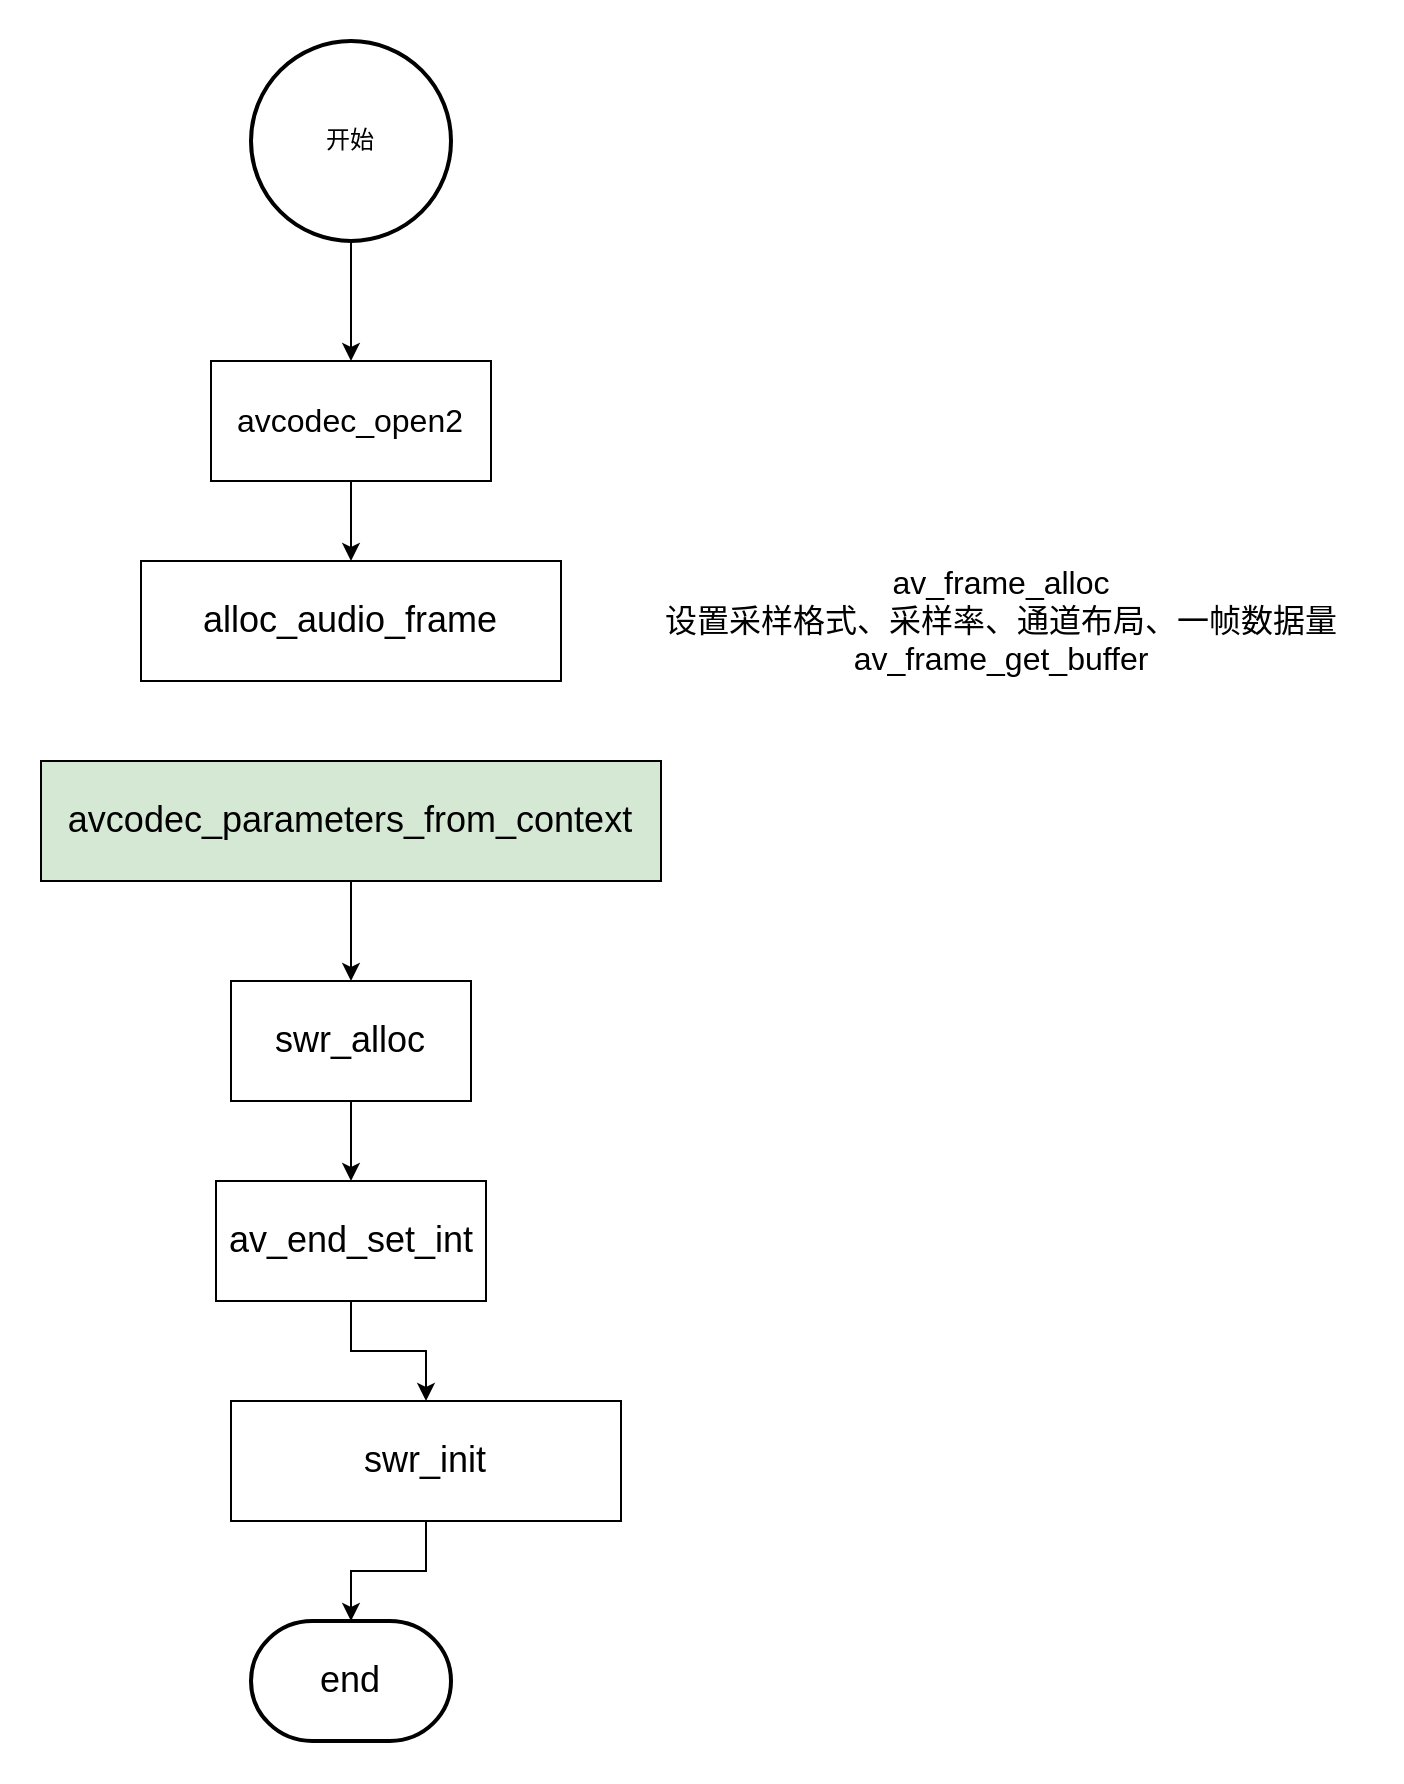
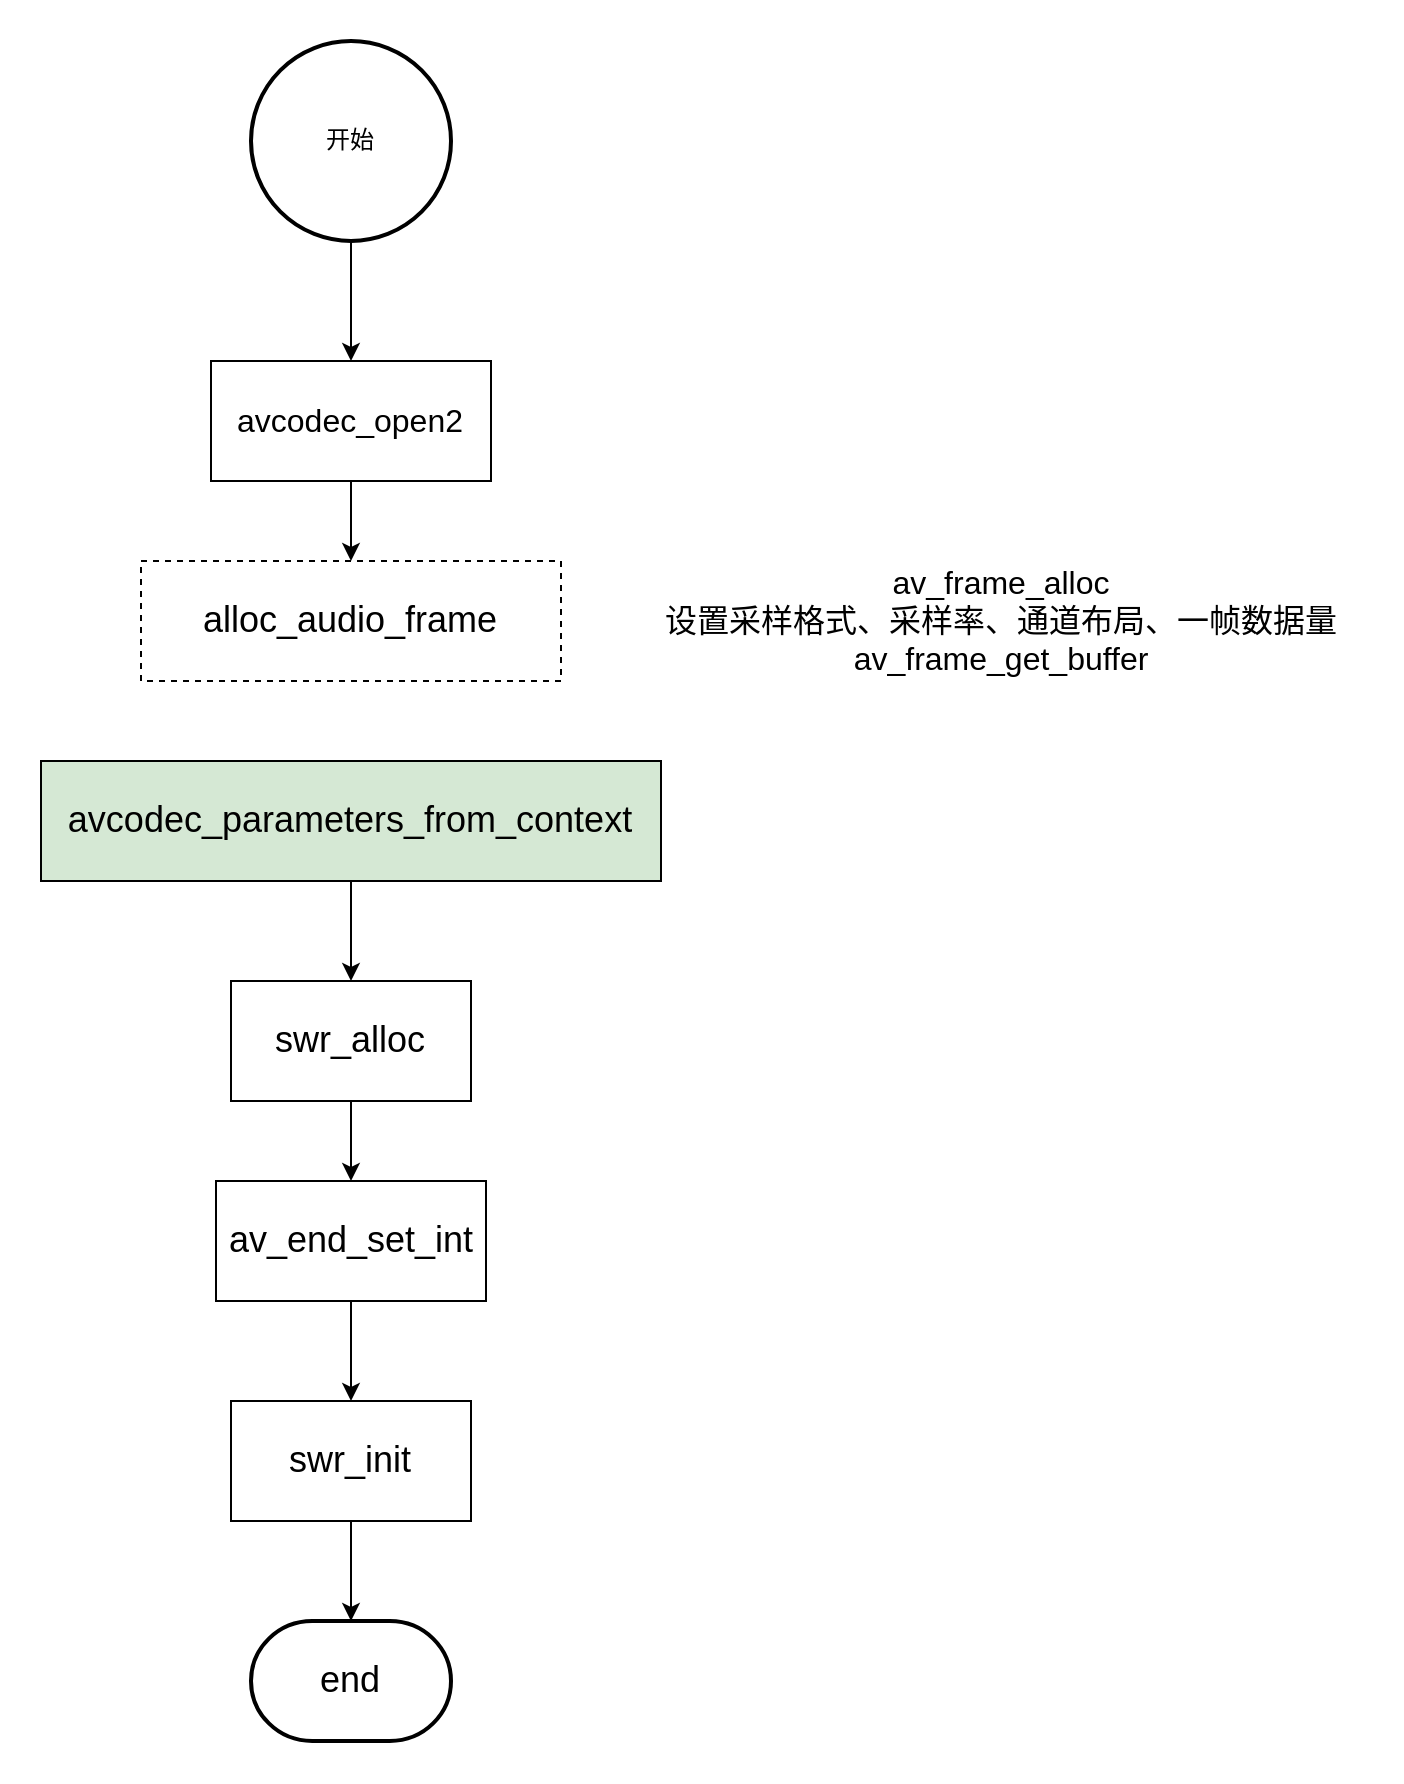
- <mxCell id="6" value="alloc_audio_frame" style="rounded=0;whiteSpace=wrap;html=1;fontSize=18;" vertex="1" parent="1"><mxGeometry x="70" y="280" width="210" height="60" as="geometry" /></mxCell>
+ <mxCell id="6" value="alloc_audio_frame" style="rounded=0;whiteSpace=wrap;html=1;fontSize=18;dashed=1;" vertex="1" parent="1"><mxGeometry x="70" y="280" width="210" height="60" as="geometry" /></mxCell>
- <mxCell id="14" value="swr_init" style="rounded=0;whiteSpace=wrap;html=1;fontSize=18;" vertex="1" parent="1"><mxGeometry x="115" y="700" width="195" height="60" as="geometry" /></mxCell>
+ <mxCell id="14" value="swr_init" style="rounded=0;whiteSpace=wrap;html=1;fontSize=18;" vertex="1" parent="1"><mxGeometry x="115" y="700" width="120" height="60" as="geometry" /></mxCell>
